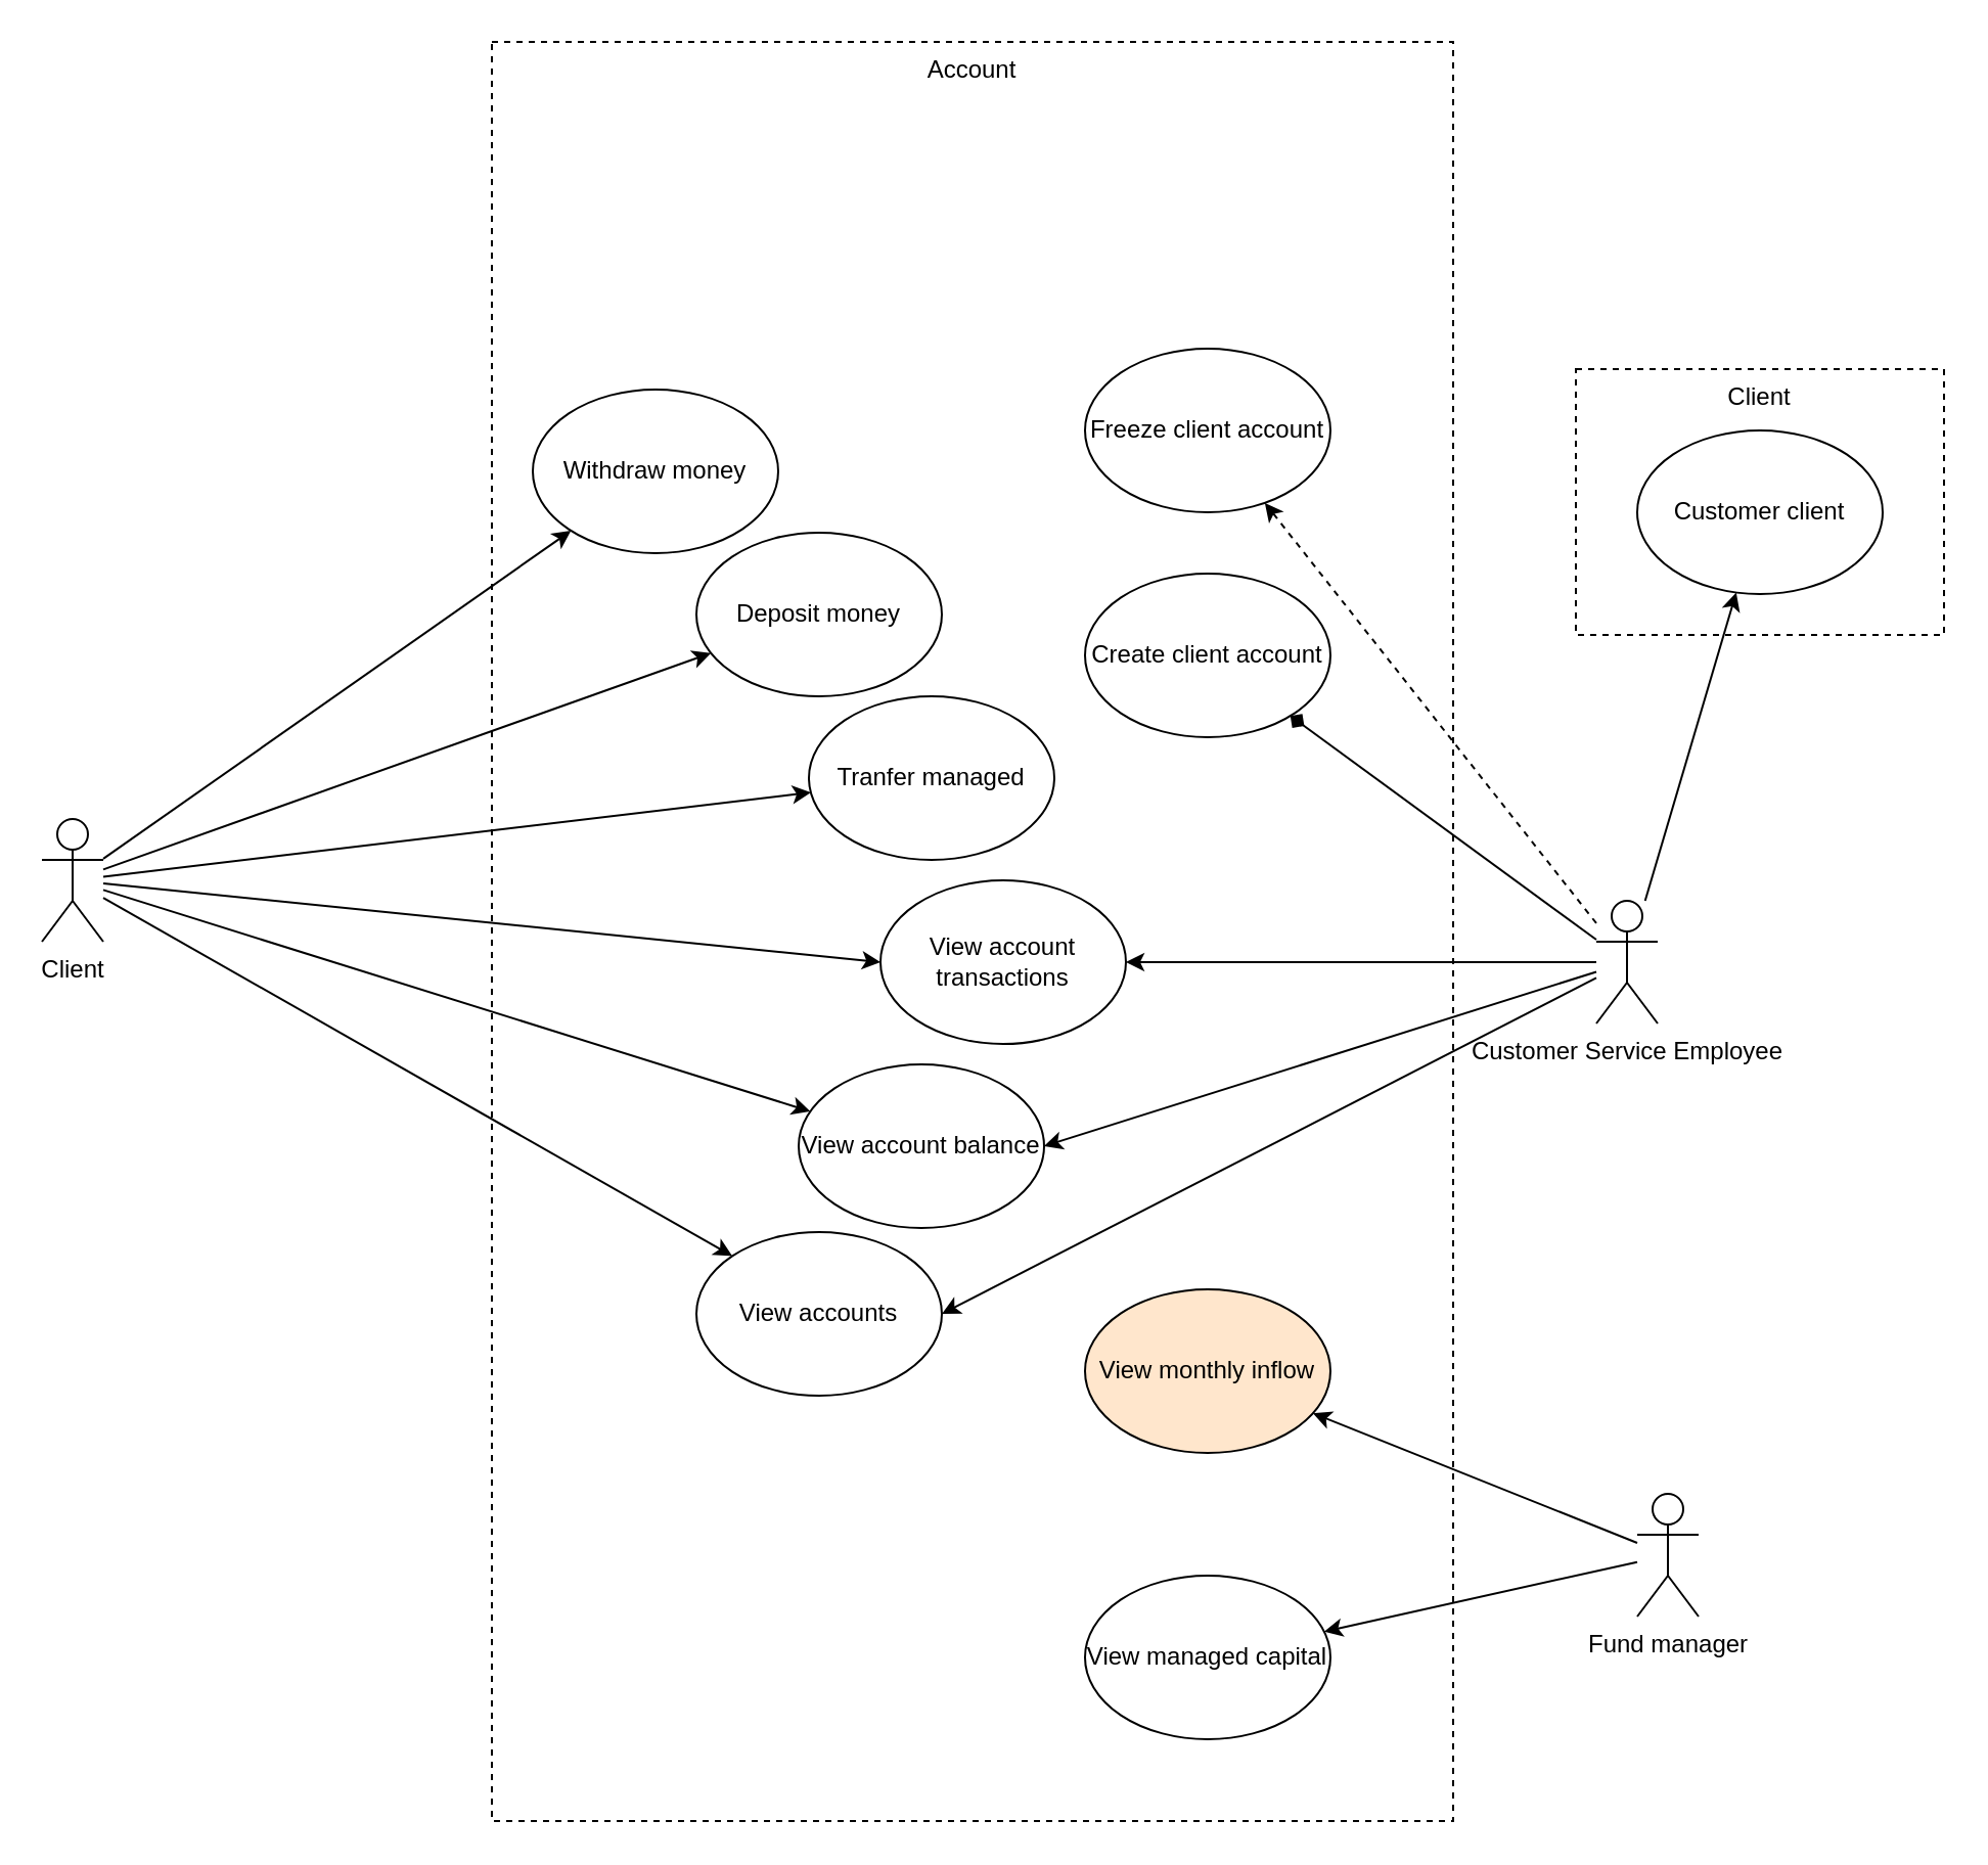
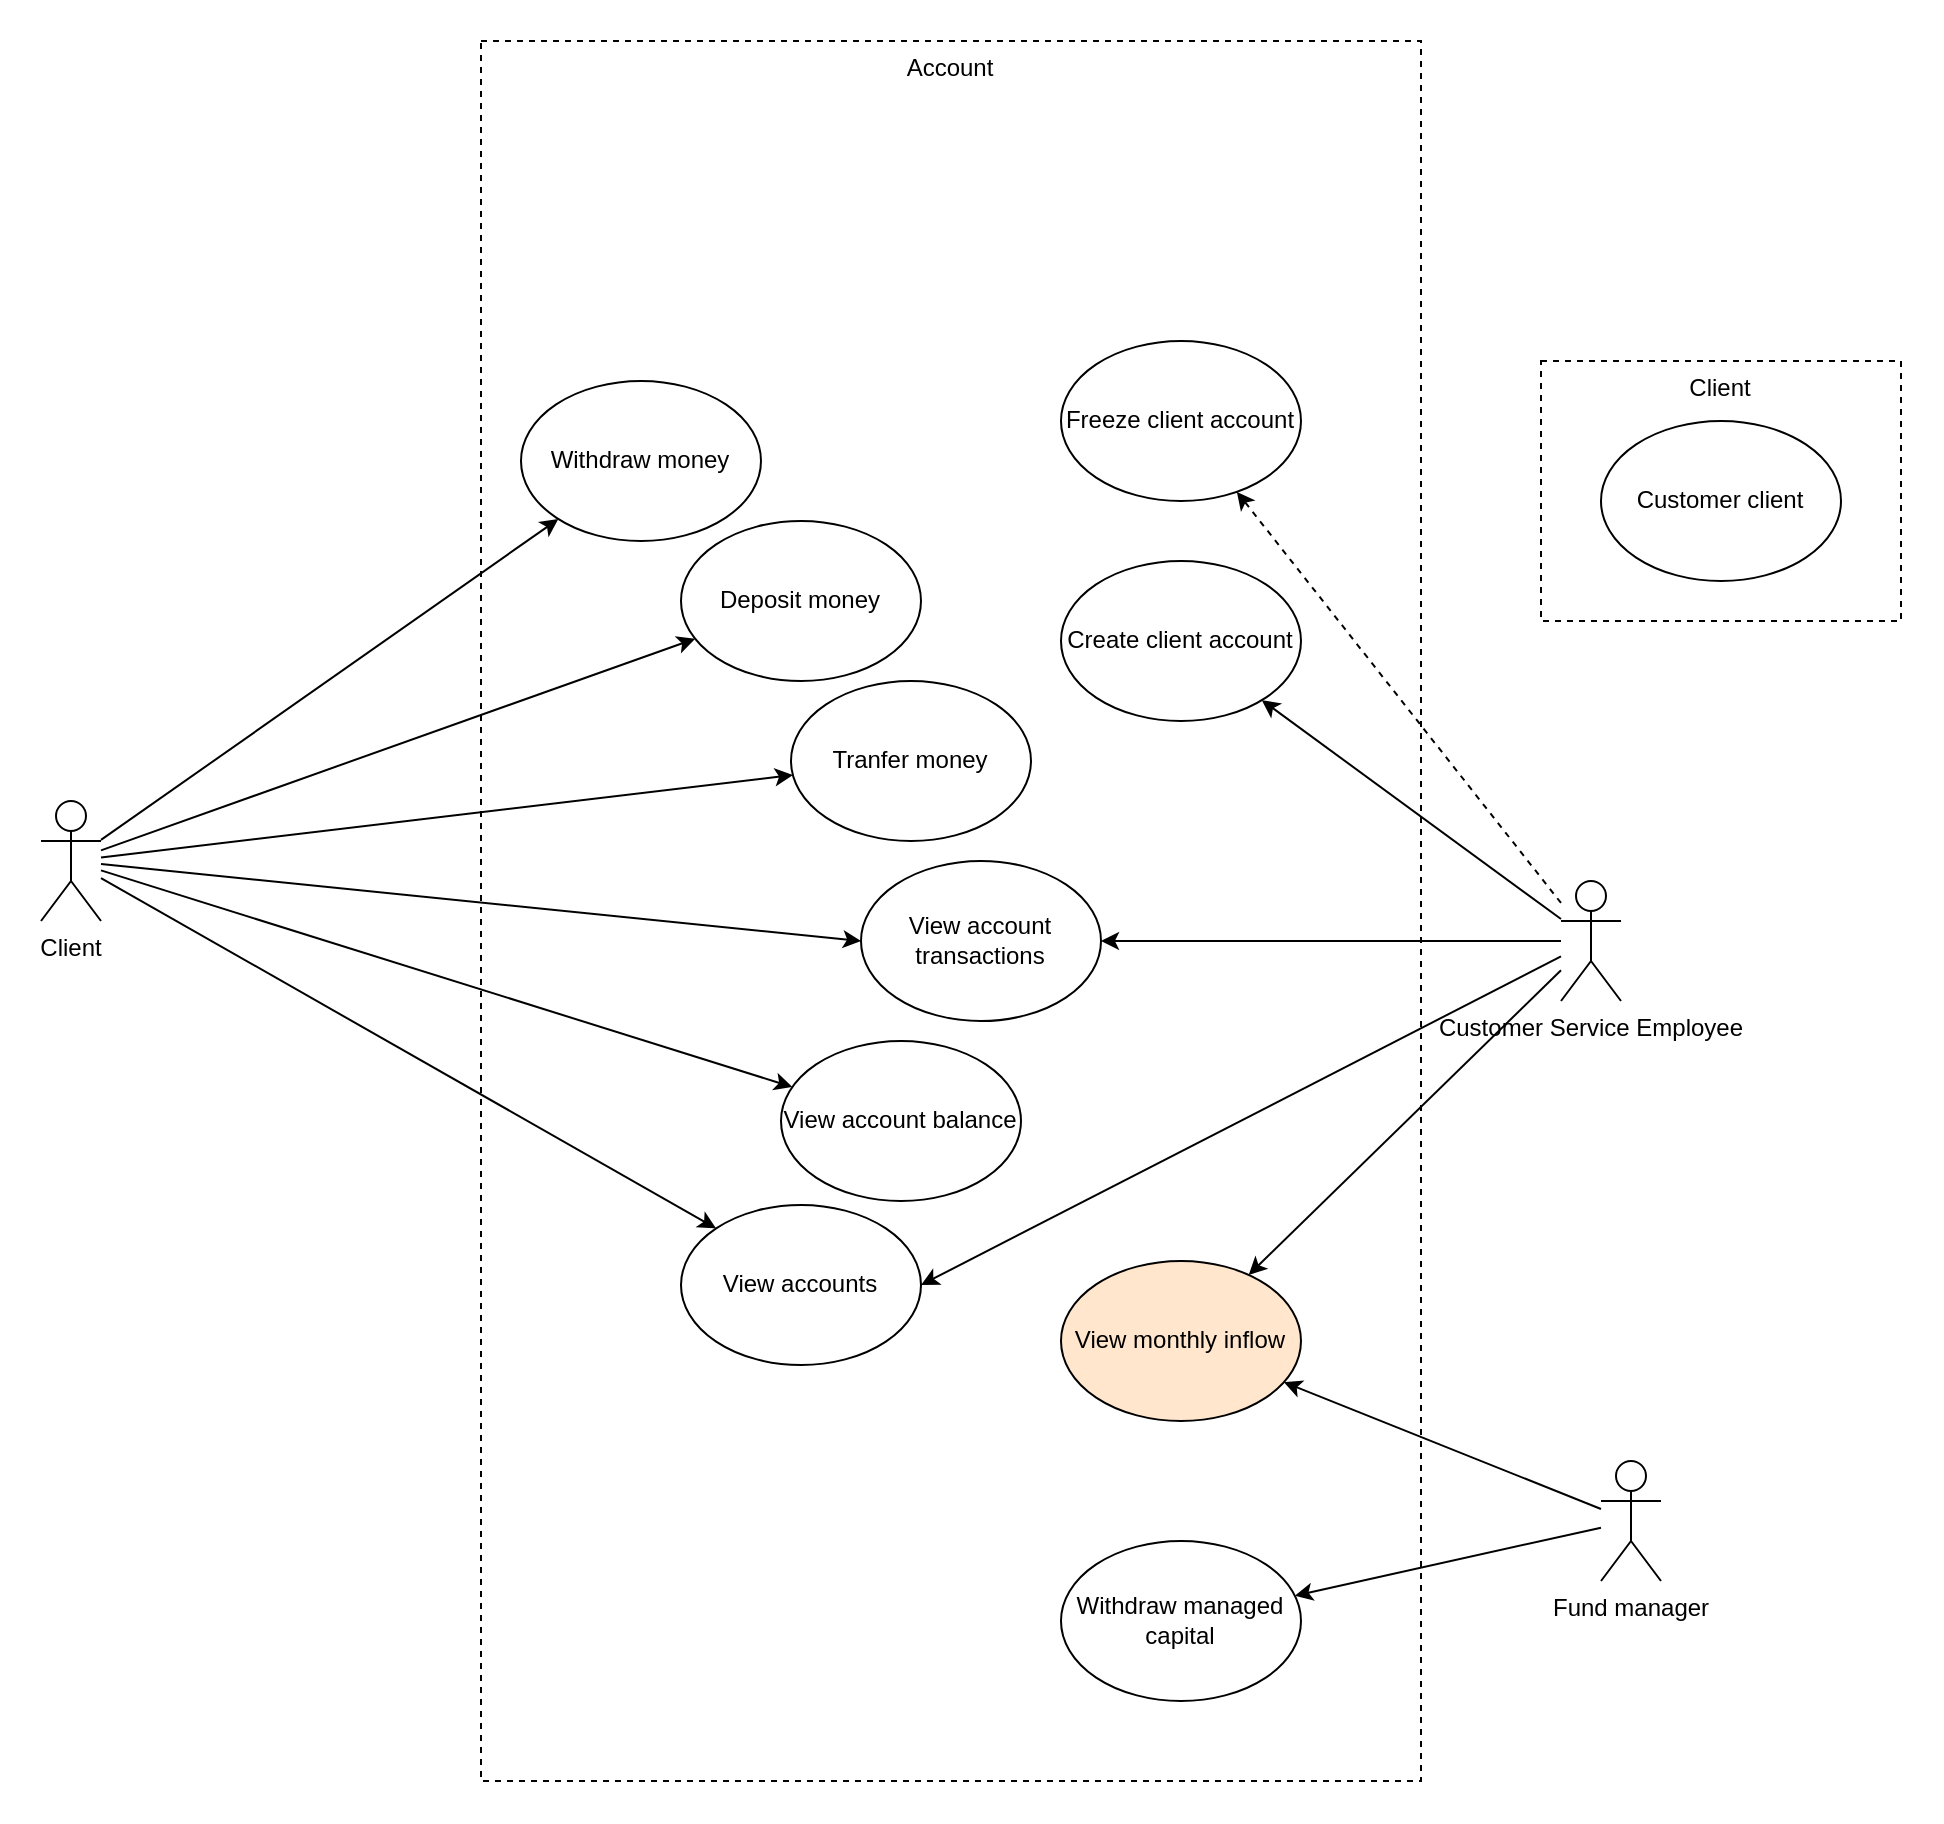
- <mxCell id="20" style="edgeStyle=none;rounded=0;orthogonalLoop=1;jettySize=auto;html=1;endArrow=diamond;" edge="1" parent="1" source="22" target="24"><mxGeometry relative="1" as="geometry" /></mxCell>
+ <mxCell id="20" style="edgeStyle=none;rounded=0;orthogonalLoop=1;jettySize=auto;html=1;" edge="1" parent="1" source="22" target="24"><mxGeometry relative="1" as="geometry" /></mxCell>
- <mxCell id="19" style="edgeStyle=none;rounded=0;orthogonalLoop=1;jettySize=auto;html=1;" edge="1" parent="1" source="22" target="23"><mxGeometry relative="1" as="geometry" /></mxCell>
- <mxCell id="12" value="Tranfer managed" style="ellipse;whiteSpace=wrap;html=1;" vertex="1" parent="1"><mxGeometry x="395" y="340" width="120" height="80" as="geometry" /></mxCell>
+ <mxCell id="12" value="Tranfer money" style="ellipse;whiteSpace=wrap;html=1;" vertex="1" parent="1"><mxGeometry x="395" y="340" width="120" height="80" as="geometry" /></mxCell>
- <mxCell id="18" style="edgeStyle=none;rounded=0;orthogonalLoop=1;jettySize=auto;html=1;entryX=1;entryY=0.5;entryDx=0;entryDy=0;" edge="1" parent="1" source="22" target="13"><mxGeometry relative="1" as="geometry" /></mxCell>
+ <mxCell id="18" style="edgeStyle=none;rounded=0;orthogonalLoop=1;jettySize=auto;html=1;" edge="1" parent="1" source="22" target="30"><mxGeometry relative="1" as="geometry" /></mxCell>
- <mxCell id="29" value="View managed capital" style="ellipse;whiteSpace=wrap;html=1;" vertex="1" parent="1"><mxGeometry x="530" y="770" width="120" height="80" as="geometry" /></mxCell>
+ <mxCell id="29" value="Withdraw managed capital" style="ellipse;whiteSpace=wrap;html=1;" vertex="1" parent="1"><mxGeometry x="530" y="770" width="120" height="80" as="geometry" /></mxCell>
